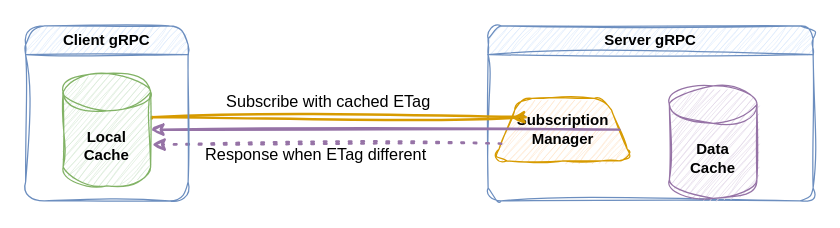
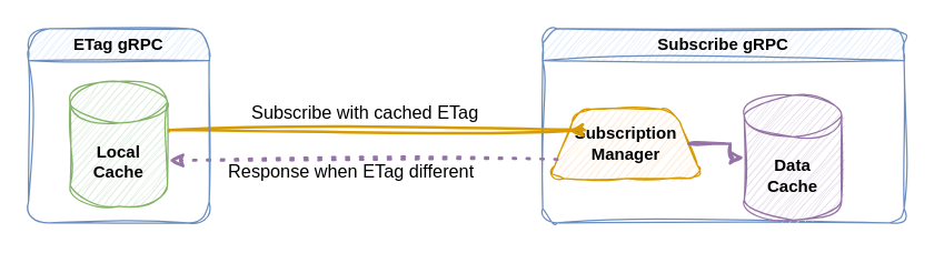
- <mxCell id="10" value="Client gRPC" style="swimlane;whiteSpace=wrap;html=1;rounded=1;sketch=1;curveFitting=1;jiggle=2;fillColor=#dae8fc;strokeColor=#6c8ebf;arcSize=22;" vertex="1" parent="1"><mxGeometry x="20" y="20" width="130" height="140" as="geometry" /></mxCell>
+ <mxCell id="10" value="ETag gRPC" style="swimlane;whiteSpace=wrap;html=1;rounded=1;sketch=1;curveFitting=1;jiggle=2;fillColor=#dae8fc;strokeColor=#6c8ebf;arcSize=22;" vertex="1" parent="1"><mxGeometry x="20" y="20" width="130" height="140" as="geometry" /></mxCell>
- <mxCell id="2" value="Server gRPC" style="swimlane;whiteSpace=wrap;html=1;rounded=1;sketch=1;curveFitting=1;jiggle=2;fillColor=#dae8fc;strokeColor=#6c8ebf;" vertex="1" parent="1"><mxGeometry x="390" y="20" width="260" height="140" as="geometry" /></mxCell>
+ <mxCell id="2" value="Subscribe gRPC" style="swimlane;whiteSpace=wrap;html=1;rounded=1;sketch=1;curveFitting=1;jiggle=2;fillColor=#dae8fc;strokeColor=#6c8ebf;" vertex="1" parent="1"><mxGeometry x="390" y="20" width="260" height="140" as="geometry" /></mxCell>
- <mxCell id="5" style="edgeStyle=orthogonalEdgeStyle;rounded=0;orthogonalLoop=1;jettySize=auto;html=1;exitX=1;exitY=0.5;exitDx=0;exitDy=0;strokeWidth=2;fillColor=#e1d5e7;strokeColor=#9673a6;sketch=1;curveFitting=1;jiggle=2;" edge="1" parent="2" source="3" target="11"><mxGeometry relative="1" as="geometry" /></mxCell>
+ <mxCell id="5" style="edgeStyle=orthogonalEdgeStyle;rounded=0;orthogonalLoop=1;jettySize=auto;html=1;exitX=1;exitY=0.5;exitDx=0;exitDy=0;entryX=0;entryY=0.5;entryDx=0;entryDy=0;entryPerimeter=0;strokeWidth=2;fillColor=#e1d5e7;strokeColor=#9673a6;sketch=1;curveFitting=1;jiggle=2;" edge="1" parent="2" source="3" target="4"><mxGeometry relative="1" as="geometry" /></mxCell>
